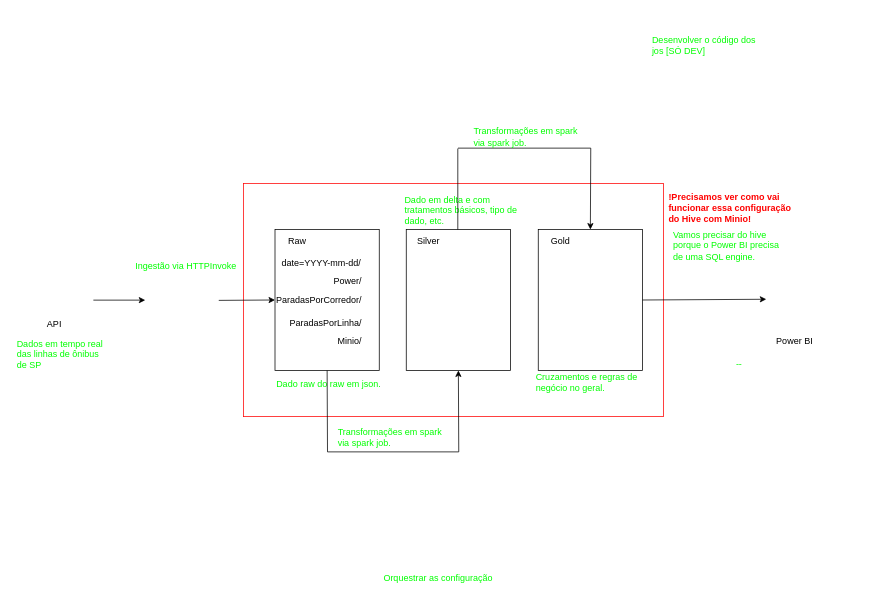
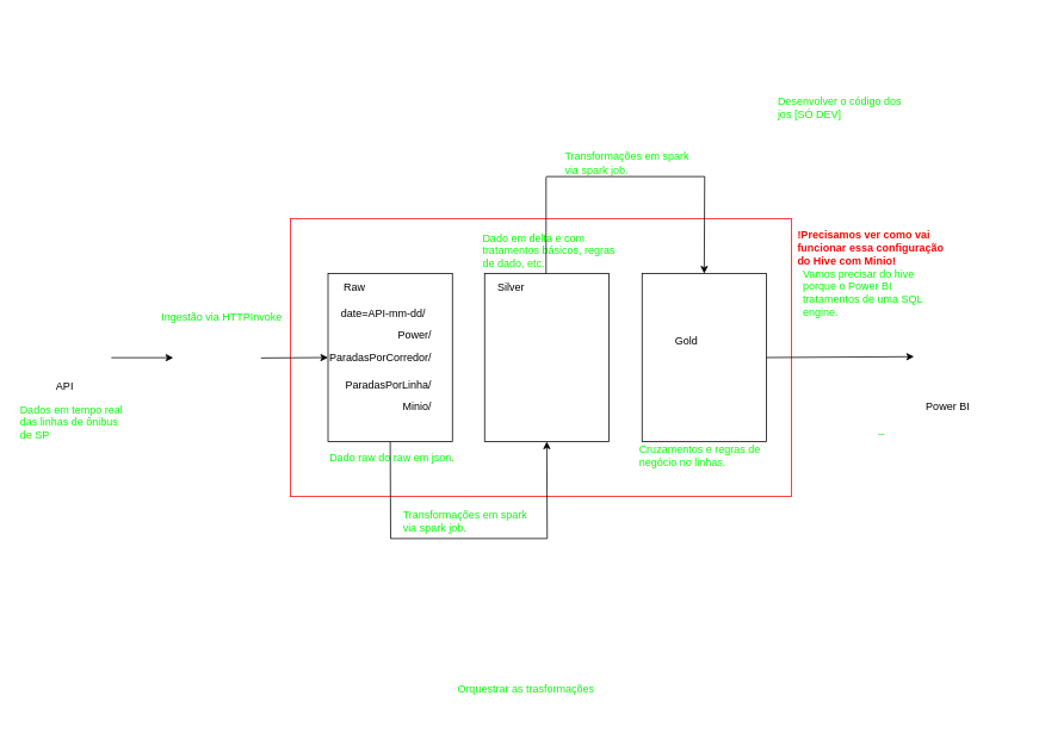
- <mxCell id="40" value="Desenvolver o código dos jos [SÓ DEV]" style="text;html=1;align=left;verticalAlign=middle;whiteSpace=wrap;rounded=0;fontColor=#00FF00;" parent="1" vertex="1"><mxGeometry x="867" y="32.47" width="147.99" height="56" as="geometry" /></mxCell>
+ <mxCell id="40" value="Desenvolver o código dos jos [SÓ DEV]" style="text;html=1;align=left;verticalAlign=middle;whiteSpace=wrap;rounded=0;fontColor=#00FF00;" parent="1" vertex="1"><mxGeometry x="867" y="92.47" width="147.99" height="56" as="geometry" /></mxCell>
- <mxCell id="18" value="Dado em delta e com tratamentos básicos, tipo de dado, etc." style="text;html=1;align=left;verticalAlign=middle;whiteSpace=wrap;rounded=0;fontColor=#00FF00;" parent="1" vertex="1"><mxGeometry x="537.44" y="239.35" width="160" height="82" as="geometry" /></mxCell>
+ <mxCell id="18" value="Dado em delta e com tratamentos básicos, regras de dado, etc." style="text;html=1;align=left;verticalAlign=middle;whiteSpace=wrap;rounded=0;fontColor=#00FF00;" parent="1" vertex="1"><mxGeometry x="537.44" y="239.35" width="160" height="82" as="geometry" /></mxCell>
- <mxCell id="10" value="Gold" style="text;html=1;align=center;verticalAlign=middle;whiteSpace=wrap;rounded=0;" parent="1" vertex="1"><mxGeometry x="717" y="305.5" width="60" height="30" as="geometry" /></mxCell>
+ <mxCell id="10" value="Gold" style="text;html=1;align=center;verticalAlign=middle;whiteSpace=wrap;rounded=0;" parent="1" vertex="1"><mxGeometry x="737" y="365.5" width="60" height="30" as="geometry" /></mxCell>
- <mxCell id="44" value="Vamos precisar do hive porque o Power BI precisa de uma SQL engine." style="text;html=1;align=left;verticalAlign=middle;whiteSpace=wrap;rounded=0;fontColor=#00FF00;" parent="1" vertex="1"><mxGeometry x="895" y="298.69" width="147.99" height="56" as="geometry" /></mxCell>
+ <mxCell id="44" value="Vamos precisar do hive porque o Power BI tratamentos de uma SQL engine." style="text;html=1;align=left;verticalAlign=middle;whiteSpace=wrap;rounded=0;fontColor=#00FF00;" parent="1" vertex="1"><mxGeometry x="895" y="298.69" width="147.99" height="56" as="geometry" /></mxCell>
- <mxCell id="46" value="date=YYYY-mm-dd/" style="text;html=1;align=center;verticalAlign=middle;whiteSpace=wrap;rounded=0;" vertex="1" parent="1"><mxGeometry x="372" y="335.5" width="112" height="30" as="geometry" /></mxCell>
+ <mxCell id="46" value="date=API-mm-dd/" style="text;html=1;align=center;verticalAlign=middle;whiteSpace=wrap;rounded=0;" vertex="1" parent="1"><mxGeometry x="372" y="335.5" width="112" height="30" as="geometry" /></mxCell>
- <mxCell id="19" value="Cruzamentos e regras de negócio no geral." style="text;html=1;align=left;verticalAlign=middle;whiteSpace=wrap;rounded=0;fontColor=#00FF00;" parent="1" vertex="1"><mxGeometry x="712" y="468" width="160" height="82" as="geometry" /></mxCell>
+ <mxCell id="19" value="Cruzamentos e regras de negócio no linhas." style="text;html=1;align=left;verticalAlign=middle;whiteSpace=wrap;rounded=0;fontColor=#00FF00;" parent="1" vertex="1"><mxGeometry x="712" y="468" width="160" height="82" as="geometry" /></mxCell>
- <mxCell id="36" value="Orquestrar as configuração" style="text;html=1;align=left;verticalAlign=middle;whiteSpace=wrap;rounded=0;fontColor=#00FF00;" parent="1" vertex="1"><mxGeometry x="508.78" y="741.5" width="167" height="56" as="geometry" /></mxCell>
+ <mxCell id="36" value="Orquestrar as trasformações" style="text;html=1;align=left;verticalAlign=middle;whiteSpace=wrap;rounded=0;fontColor=#00FF00;" parent="1" vertex="1"><mxGeometry x="508.78" y="741.5" width="167" height="56" as="geometry" /></mxCell>
